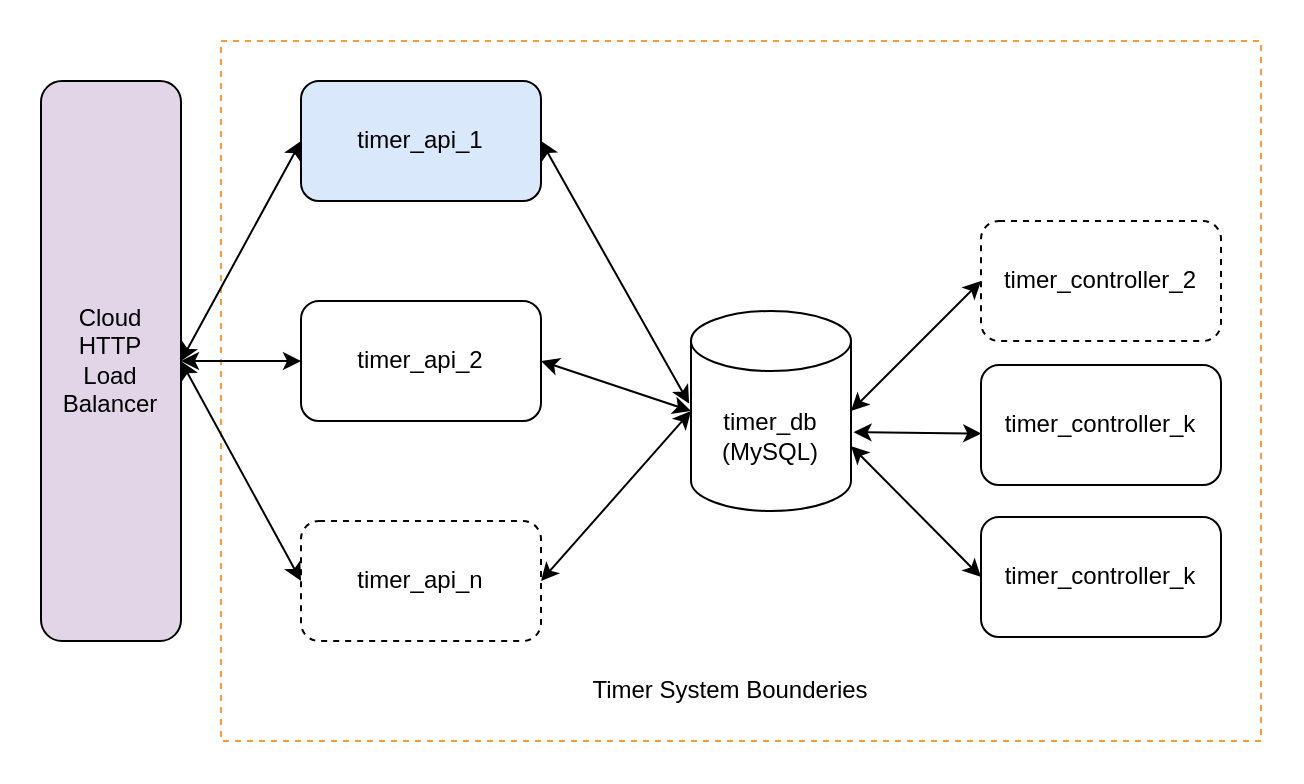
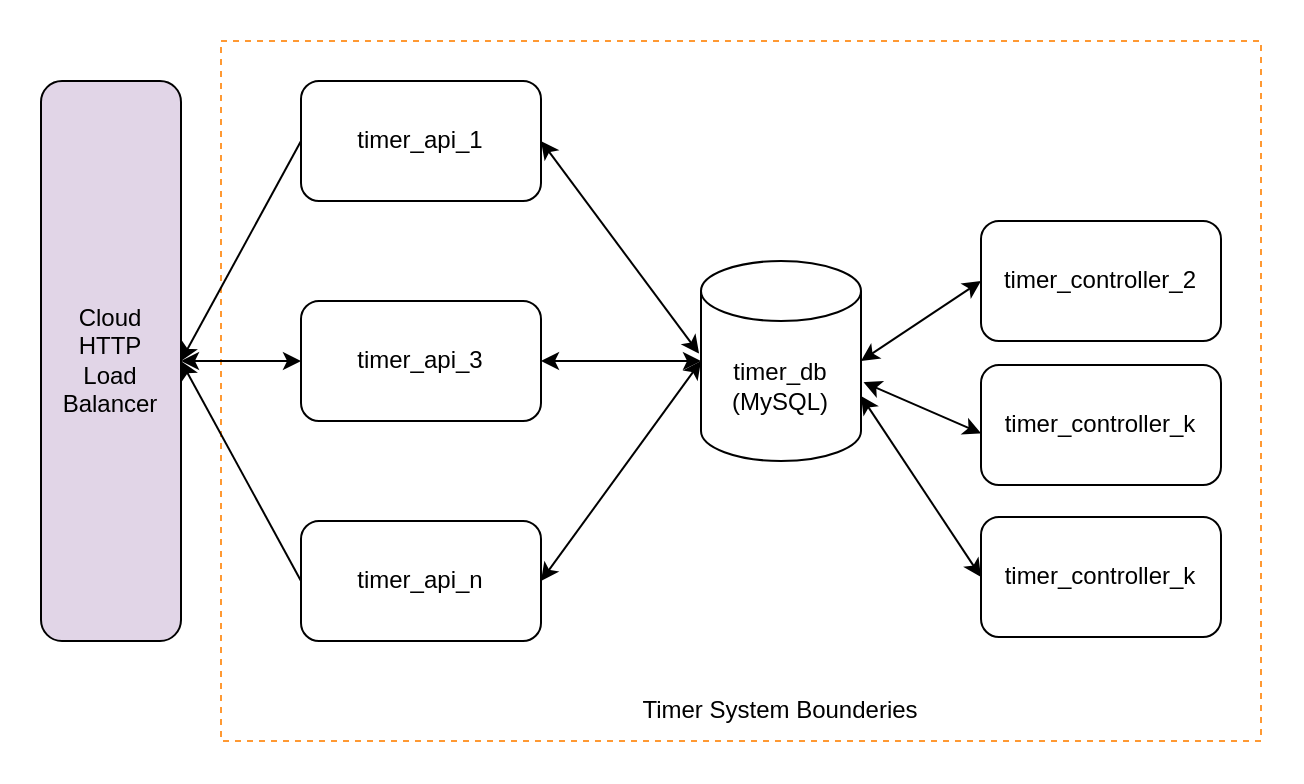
- <mxCell id="5" value="timer_api_1" style="rounded=1;whiteSpace=wrap;html=1;fillColor=#dae8fc;" parent="1" vertex="1"><mxGeometry x="150" y="40" width="120" height="60" as="geometry" /></mxCell>
+ <mxCell id="5" value="timer_api_1" style="rounded=1;whiteSpace=wrap;html=1;" parent="1" vertex="1"><mxGeometry x="150" y="40" width="120" height="60" as="geometry" /></mxCell>
- <mxCell id="14" value="" style="endArrow=classic;startArrow=classic;html=1;entryX=0;entryY=0.5;entryDx=0;entryDy=0;exitX=1;exitY=0.5;exitDx=0;exitDy=0;" parent="1" source="3" target="5" edge="1"><mxGeometry width="50" height="50" relative="1" as="geometry"><mxPoint x="90" y="230" as="sourcePoint" /><mxPoint x="160.711" y="180" as="targetPoint" /></mxGeometry></mxCell>
+ <mxCell id="14" value="" style="endArrow=none;startArrow=classic;html=1;entryX=0;entryY=0.5;entryDx=0;entryDy=0;exitX=1;exitY=0.5;exitDx=0;exitDy=0;" parent="1" source="3" target="5" edge="1"><mxGeometry width="50" height="50" relative="1" as="geometry"><mxPoint x="90" y="230" as="sourcePoint" /><mxPoint x="160.711" y="180" as="targetPoint" /></mxGeometry></mxCell>
- <mxCell id="9" value="timer_controller_2" style="rounded=1;whiteSpace=wrap;html=1;dashed=1;" parent="1" vertex="1"><mxGeometry x="490" y="110" width="120" height="60" as="geometry" /></mxCell>
+ <mxCell id="9" value="timer_controller_2" style="rounded=1;whiteSpace=wrap;html=1;" parent="1" vertex="1"><mxGeometry x="490" y="110" width="120" height="60" as="geometry" /></mxCell>
- <mxCell id="4" value="timer_api_2" style="rounded=1;whiteSpace=wrap;html=1;" parent="1" vertex="1"><mxGeometry x="150" y="150" width="120" height="60" as="geometry" /></mxCell>
+ <mxCell id="4" value="timer_api_3" style="rounded=1;whiteSpace=wrap;html=1;" parent="1" vertex="1"><mxGeometry x="150" y="150" width="120" height="60" as="geometry" /></mxCell>
- <mxCell id="8" value="timer_db&lt;br&gt;(MySQL)" style="shape=cylinder3;whiteSpace=wrap;html=1;boundedLbl=1;backgroundOutline=1;size=15;" parent="1" vertex="1"><mxGeometry x="345" y="155" width="80" height="100" as="geometry" /></mxCell>
+ <mxCell id="8" value="timer_db&lt;br&gt;(MySQL)" style="shape=cylinder3;whiteSpace=wrap;html=1;boundedLbl=1;backgroundOutline=1;size=15;" parent="1" vertex="1"><mxGeometry x="350" y="130" width="80" height="100" as="geometry" /></mxCell>
- <mxCell id="16" value="" style="endArrow=classic;startArrow=classic;html=1;entryX=0;entryY=0.5;entryDx=0;entryDy=0;exitX=1;exitY=0.5;exitDx=0;exitDy=0;" parent="1" source="3" target="6" edge="1"><mxGeometry width="50" height="50" relative="1" as="geometry"><mxPoint x="100" y="190" as="sourcePoint" /><mxPoint x="160" y="190" as="targetPoint" /></mxGeometry></mxCell>
+ <mxCell id="16" value="" style="endArrow=none;startArrow=classic;html=1;entryX=0;entryY=0.5;entryDx=0;entryDy=0;exitX=1;exitY=0.5;exitDx=0;exitDy=0;" parent="1" source="3" target="6" edge="1"><mxGeometry width="50" height="50" relative="1" as="geometry"><mxPoint x="100" y="190" as="sourcePoint" /><mxPoint x="160" y="190" as="targetPoint" /></mxGeometry></mxCell>
- <mxCell id="6" value="timer_api_n" style="rounded=1;whiteSpace=wrap;html=1;dashed=1;" parent="1" vertex="1"><mxGeometry x="150" y="260" width="120" height="60" as="geometry" /></mxCell>
+ <mxCell id="6" value="timer_api_n" style="rounded=1;whiteSpace=wrap;html=1;" parent="1" vertex="1"><mxGeometry x="150" y="260" width="120" height="60" as="geometry" /></mxCell>
- <mxCell id="20" value="Timer System Bounderies" style="text;html=1;strokeColor=none;fillColor=none;align=center;verticalAlign=middle;whiteSpace=wrap;rounded=0;dashed=1;" parent="1" vertex="1"><mxGeometry x="290" y="330" width="150" height="30" as="geometry" /></mxCell>
+ <mxCell id="20" value="Timer System Bounderies" style="text;html=1;strokeColor=none;fillColor=none;align=center;verticalAlign=middle;whiteSpace=wrap;rounded=0;dashed=1;" parent="1" vertex="1"><mxGeometry x="315" y="340" width="150" height="30" as="geometry" /></mxCell>
